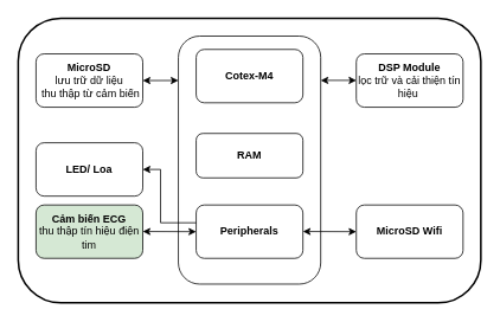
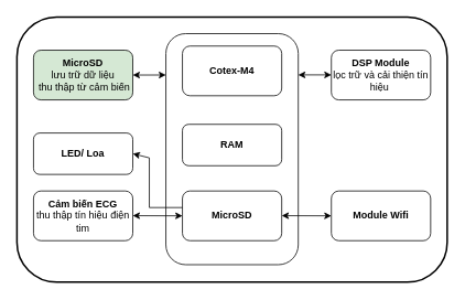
- <mxCell id="2" value="&lt;b&gt;MicroSD&lt;/b&gt;&lt;br&gt;lưu trữ dữ liệu&lt;div&gt;&amp;nbsp;thu thập từ cảm biến&lt;/div&gt;" style="rounded=1;whiteSpace=wrap;html=1;" vertex="1" parent="1"><mxGeometry x="40" y="60" width="120" height="60" as="geometry" /></mxCell>
+ <mxCell id="2" value="&lt;b&gt;MicroSD&lt;/b&gt;&lt;br&gt;lưu trữ dữ liệu&lt;div&gt;&amp;nbsp;thu thập từ cảm biến&lt;/div&gt;" style="rounded=1;whiteSpace=wrap;html=1;fillColor=#d5e8d4;" vertex="1" parent="1"><mxGeometry x="40" y="60" width="120" height="60" as="geometry" /></mxCell>
- <mxCell id="10" value="&lt;b&gt;LED/ Loa&lt;/b&gt;" style="rounded=1;whiteSpace=wrap;html=1;" vertex="1" parent="1"><mxGeometry x="40" y="160" width="120" height="60" as="geometry" /></mxCell>
+ <mxCell id="10" value="&lt;b&gt;LED/ Loa&lt;/b&gt;" style="rounded=1;whiteSpace=wrap;html=1;" vertex="1" parent="1"><mxGeometry x="40" y="160" width="120" height="50" as="geometry" /></mxCell>
- <mxCell id="4" value="&lt;b&gt;Cảm biến ECG&lt;/b&gt;&lt;br&gt;thu thập tín hiệu điện tim" style="rounded=1;whiteSpace=wrap;html=1;fillColor=#d5e8d4;" vertex="1" parent="1"><mxGeometry x="40" y="230" width="120" height="60" as="geometry" /></mxCell>
+ <mxCell id="4" value="&lt;b&gt;Cảm biến ECG&lt;/b&gt;&lt;br&gt;thu thập tín hiệu điện tim" style="rounded=1;whiteSpace=wrap;html=1;" vertex="1" parent="1"><mxGeometry x="40" y="230" width="120" height="60" as="geometry" /></mxCell>
- <mxCell id="7" value="&lt;b&gt;Peripherals&lt;/b&gt;" style="rounded=1;whiteSpace=wrap;html=1;" vertex="1" parent="1"><mxGeometry x="220" y="230" width="120" height="60" as="geometry" /></mxCell>
+ <mxCell id="7" value="&lt;b&gt;MicroSD&lt;/b&gt;" style="rounded=1;whiteSpace=wrap;html=1;" vertex="1" parent="1"><mxGeometry x="220" y="230" width="120" height="60" as="geometry" /></mxCell>
- <mxCell id="9" value="&lt;b&gt;MicroSD Wifi&lt;/b&gt;" style="rounded=1;whiteSpace=wrap;html=1;" vertex="1" parent="1"><mxGeometry x="400" y="230" width="120" height="60" as="geometry" /></mxCell>
+ <mxCell id="9" value="&lt;b&gt;Module Wifi&lt;/b&gt;" style="rounded=1;whiteSpace=wrap;html=1;" vertex="1" parent="1"><mxGeometry x="400" y="230" width="120" height="60" as="geometry" /></mxCell>
